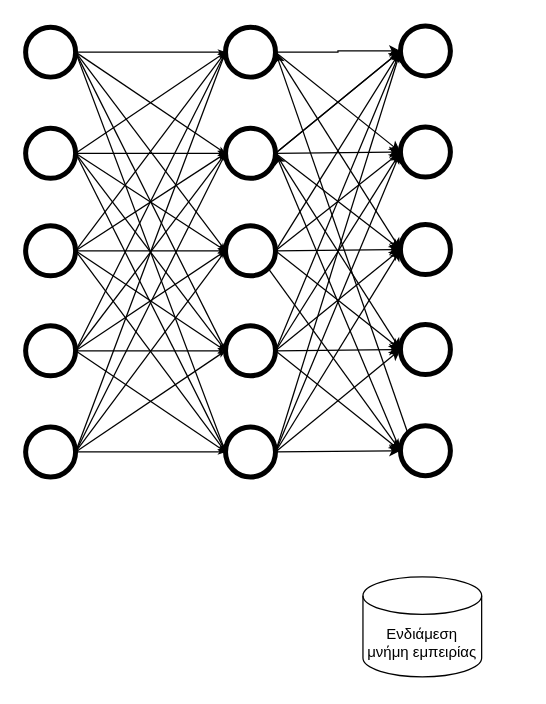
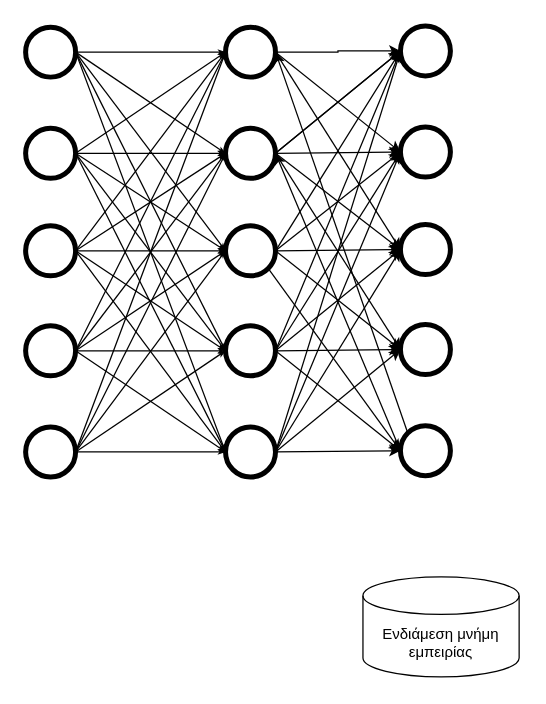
- <mxCell id="2" value="Ενδιάμεση μνήμη εμπειρίας" style="shape=cylinder3;whiteSpace=wrap;html=1;boundedLbl=1;backgroundOutline=1;size=15;" vertex="1" parent="1"><mxGeometry x="290" y="461" width="95" height="80" as="geometry" /></mxCell>
+ <mxCell id="2" value="Ενδιάμεση μνήμη εμπειρίας" style="shape=cylinder3;whiteSpace=wrap;html=1;boundedLbl=1;backgroundOutline=1;size=15;" vertex="1" parent="1"><mxGeometry x="290" y="461" width="125" height="80" as="geometry" /></mxCell>
